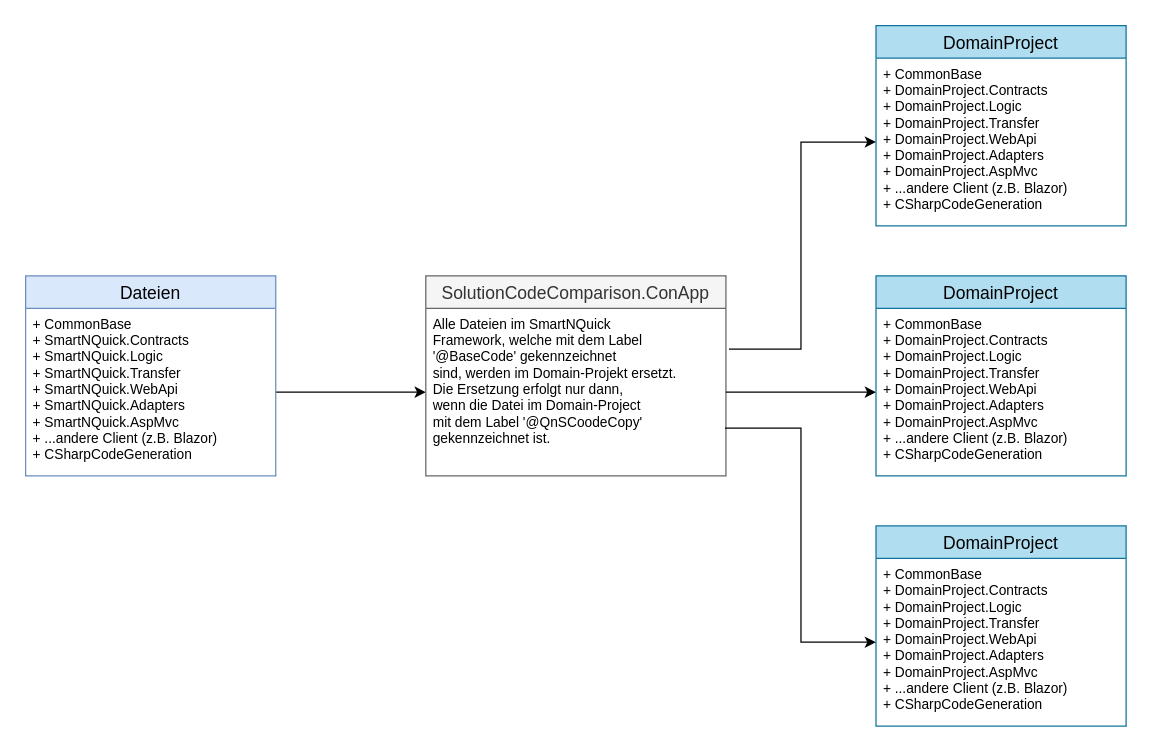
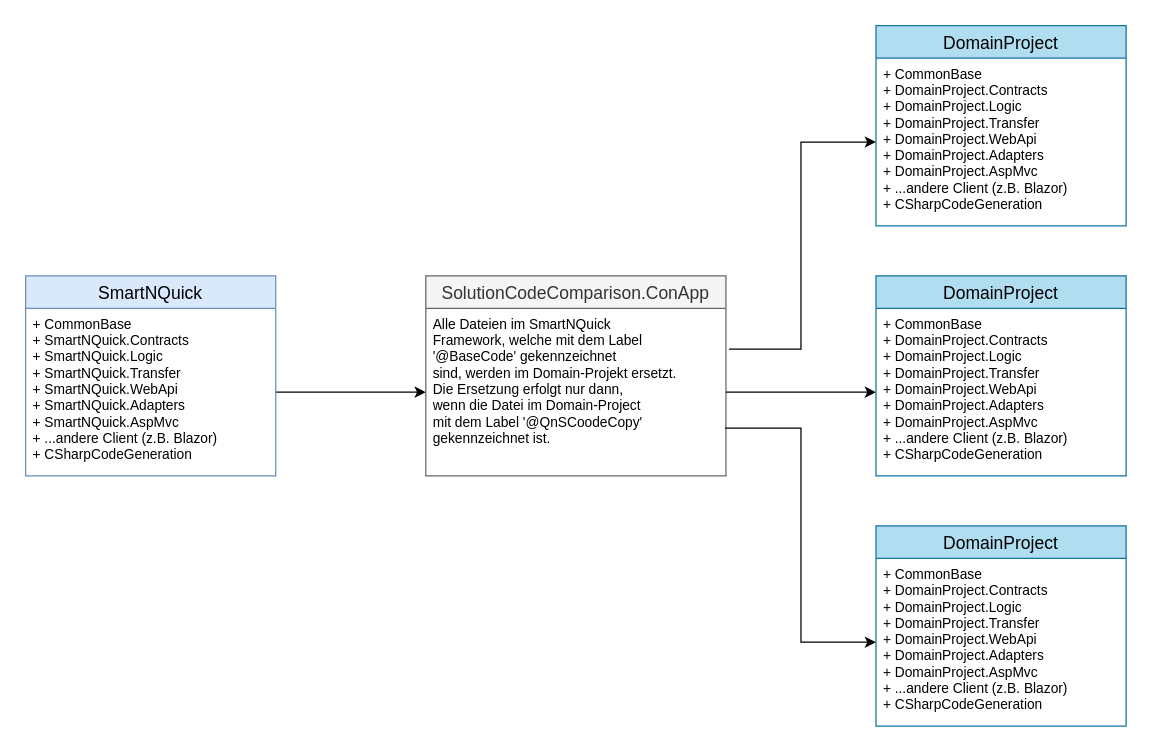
- <mxCell id="3" value="Dateien" style="swimlane;fontStyle=0;childLayout=stackLayout;horizontal=1;startSize=26;fillColor=#dae8fc;horizontalStack=0;resizeParent=1;resizeParentMax=0;resizeLast=0;collapsible=1;marginBottom=0;swimlaneFillColor=#ffffff;align=center;fontSize=14;strokeColor=#6c8ebf;" vertex="1" parent="1"><mxGeometry x="20" y="220" width="200" height="160" as="geometry" /></mxCell>
+ <mxCell id="3" value="SmartNQuick" style="swimlane;fontStyle=0;childLayout=stackLayout;horizontal=1;startSize=26;fillColor=#dae8fc;horizontalStack=0;resizeParent=1;resizeParentMax=0;resizeLast=0;collapsible=1;marginBottom=0;swimlaneFillColor=#ffffff;align=center;fontSize=14;strokeColor=#6c8ebf;" vertex="1" parent="1"><mxGeometry x="20" y="220" width="200" height="160" as="geometry" /></mxCell>
